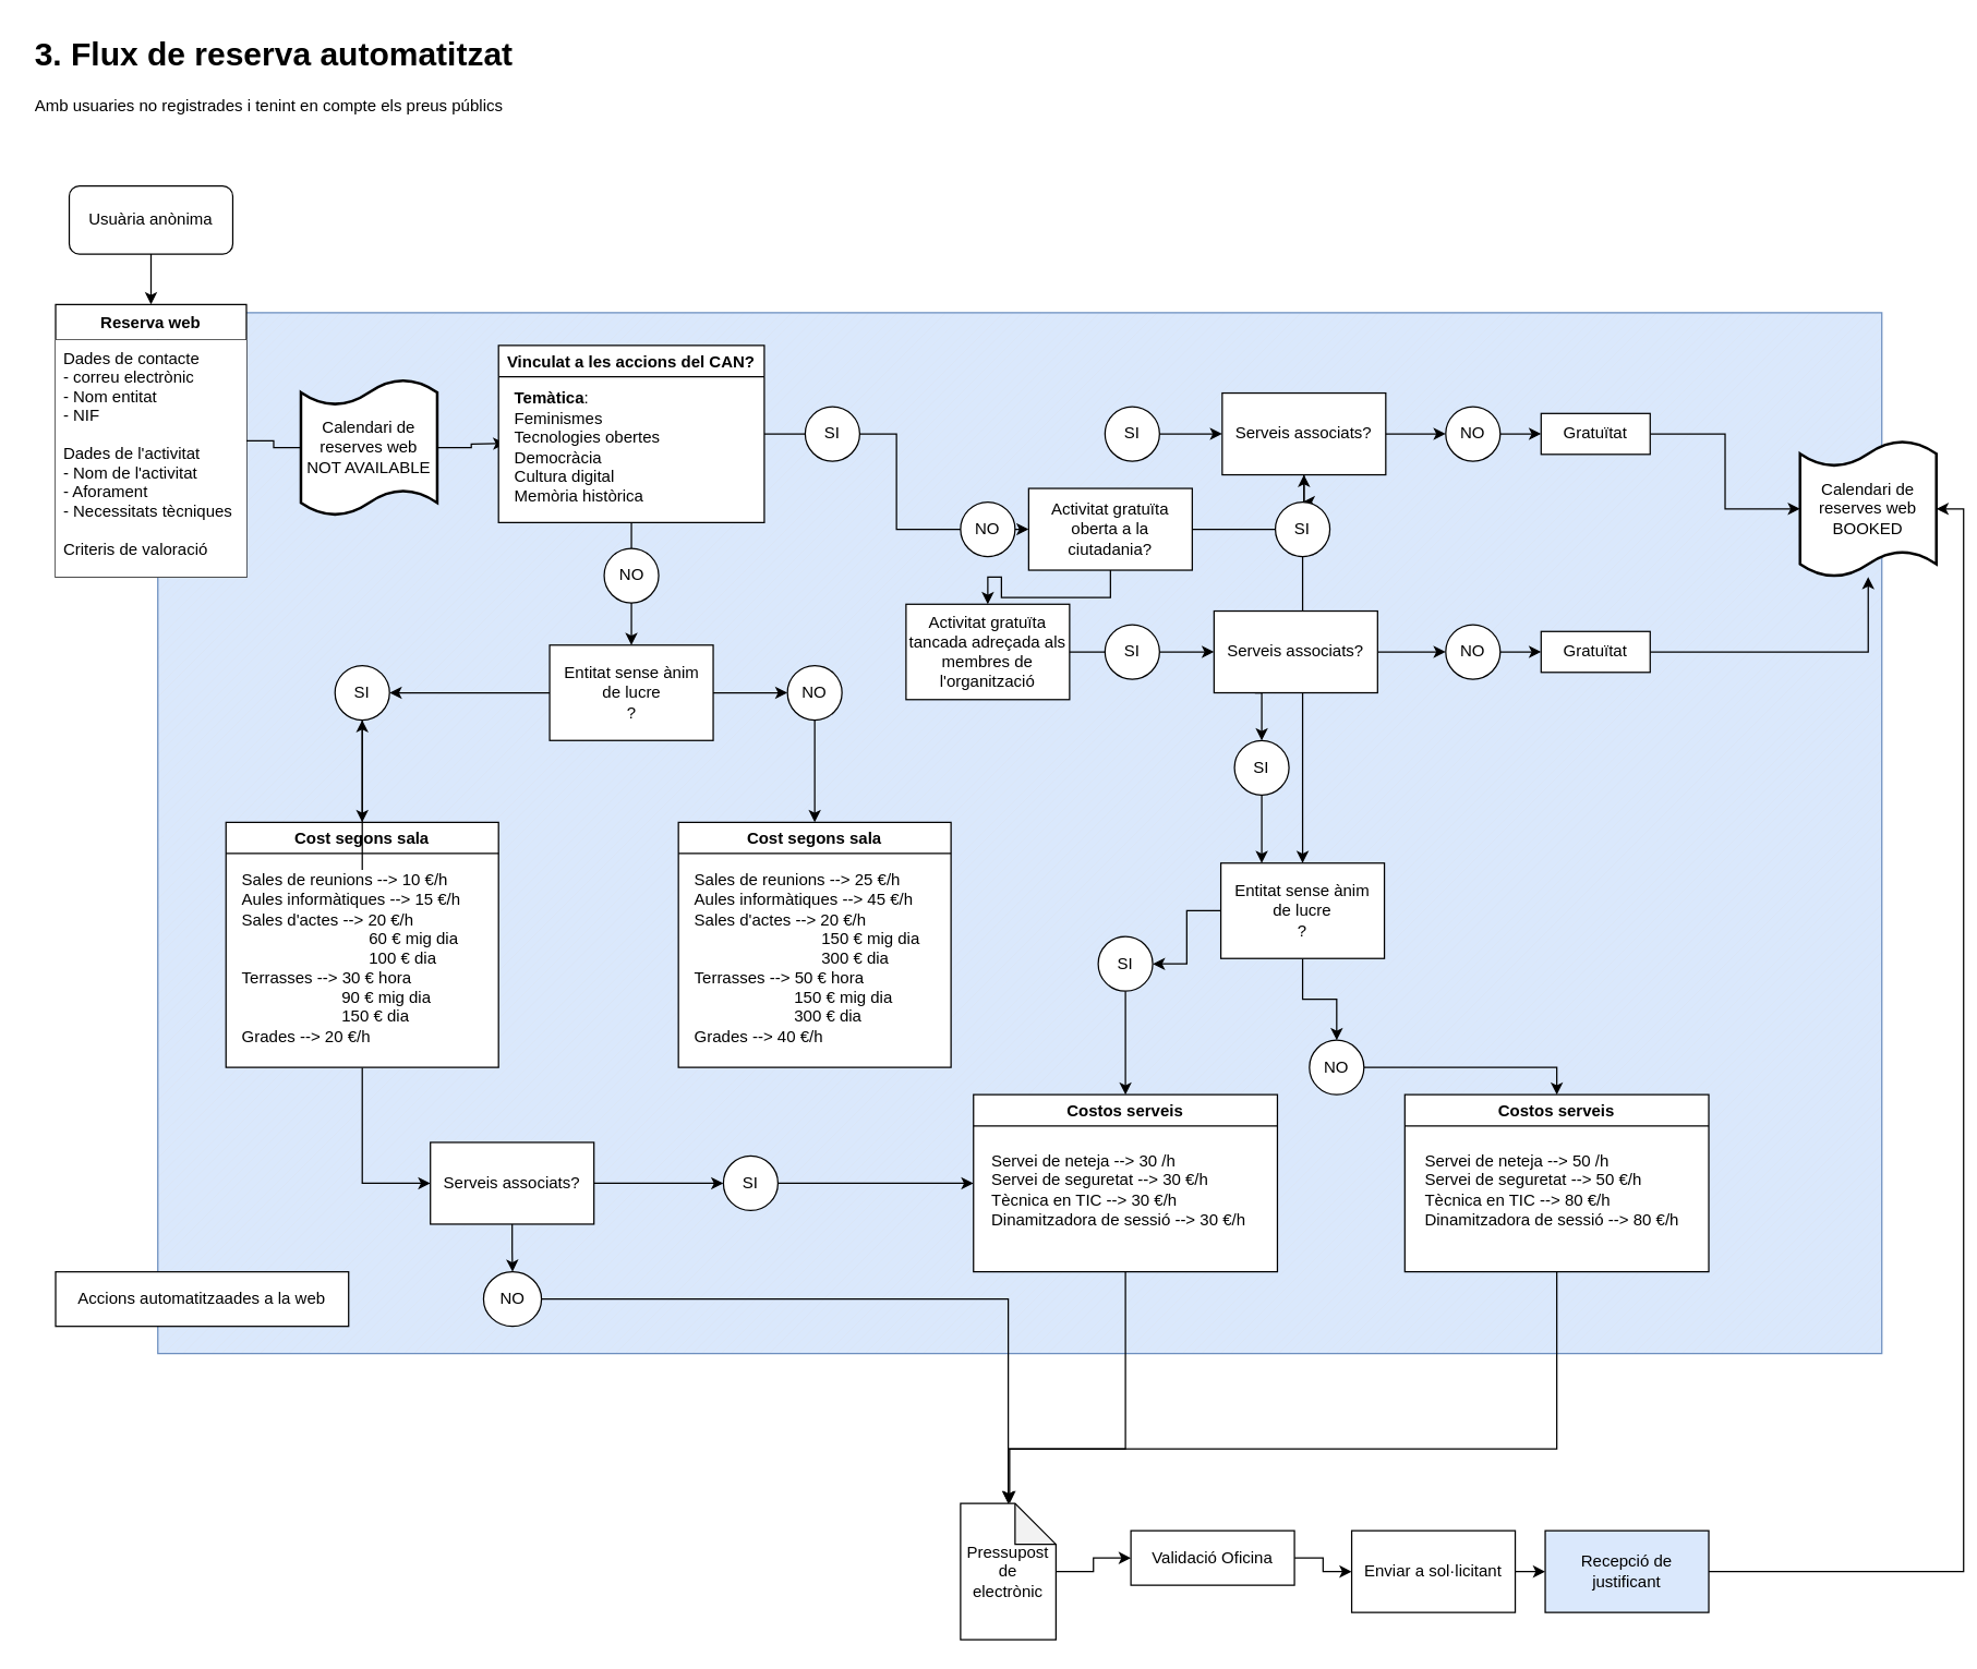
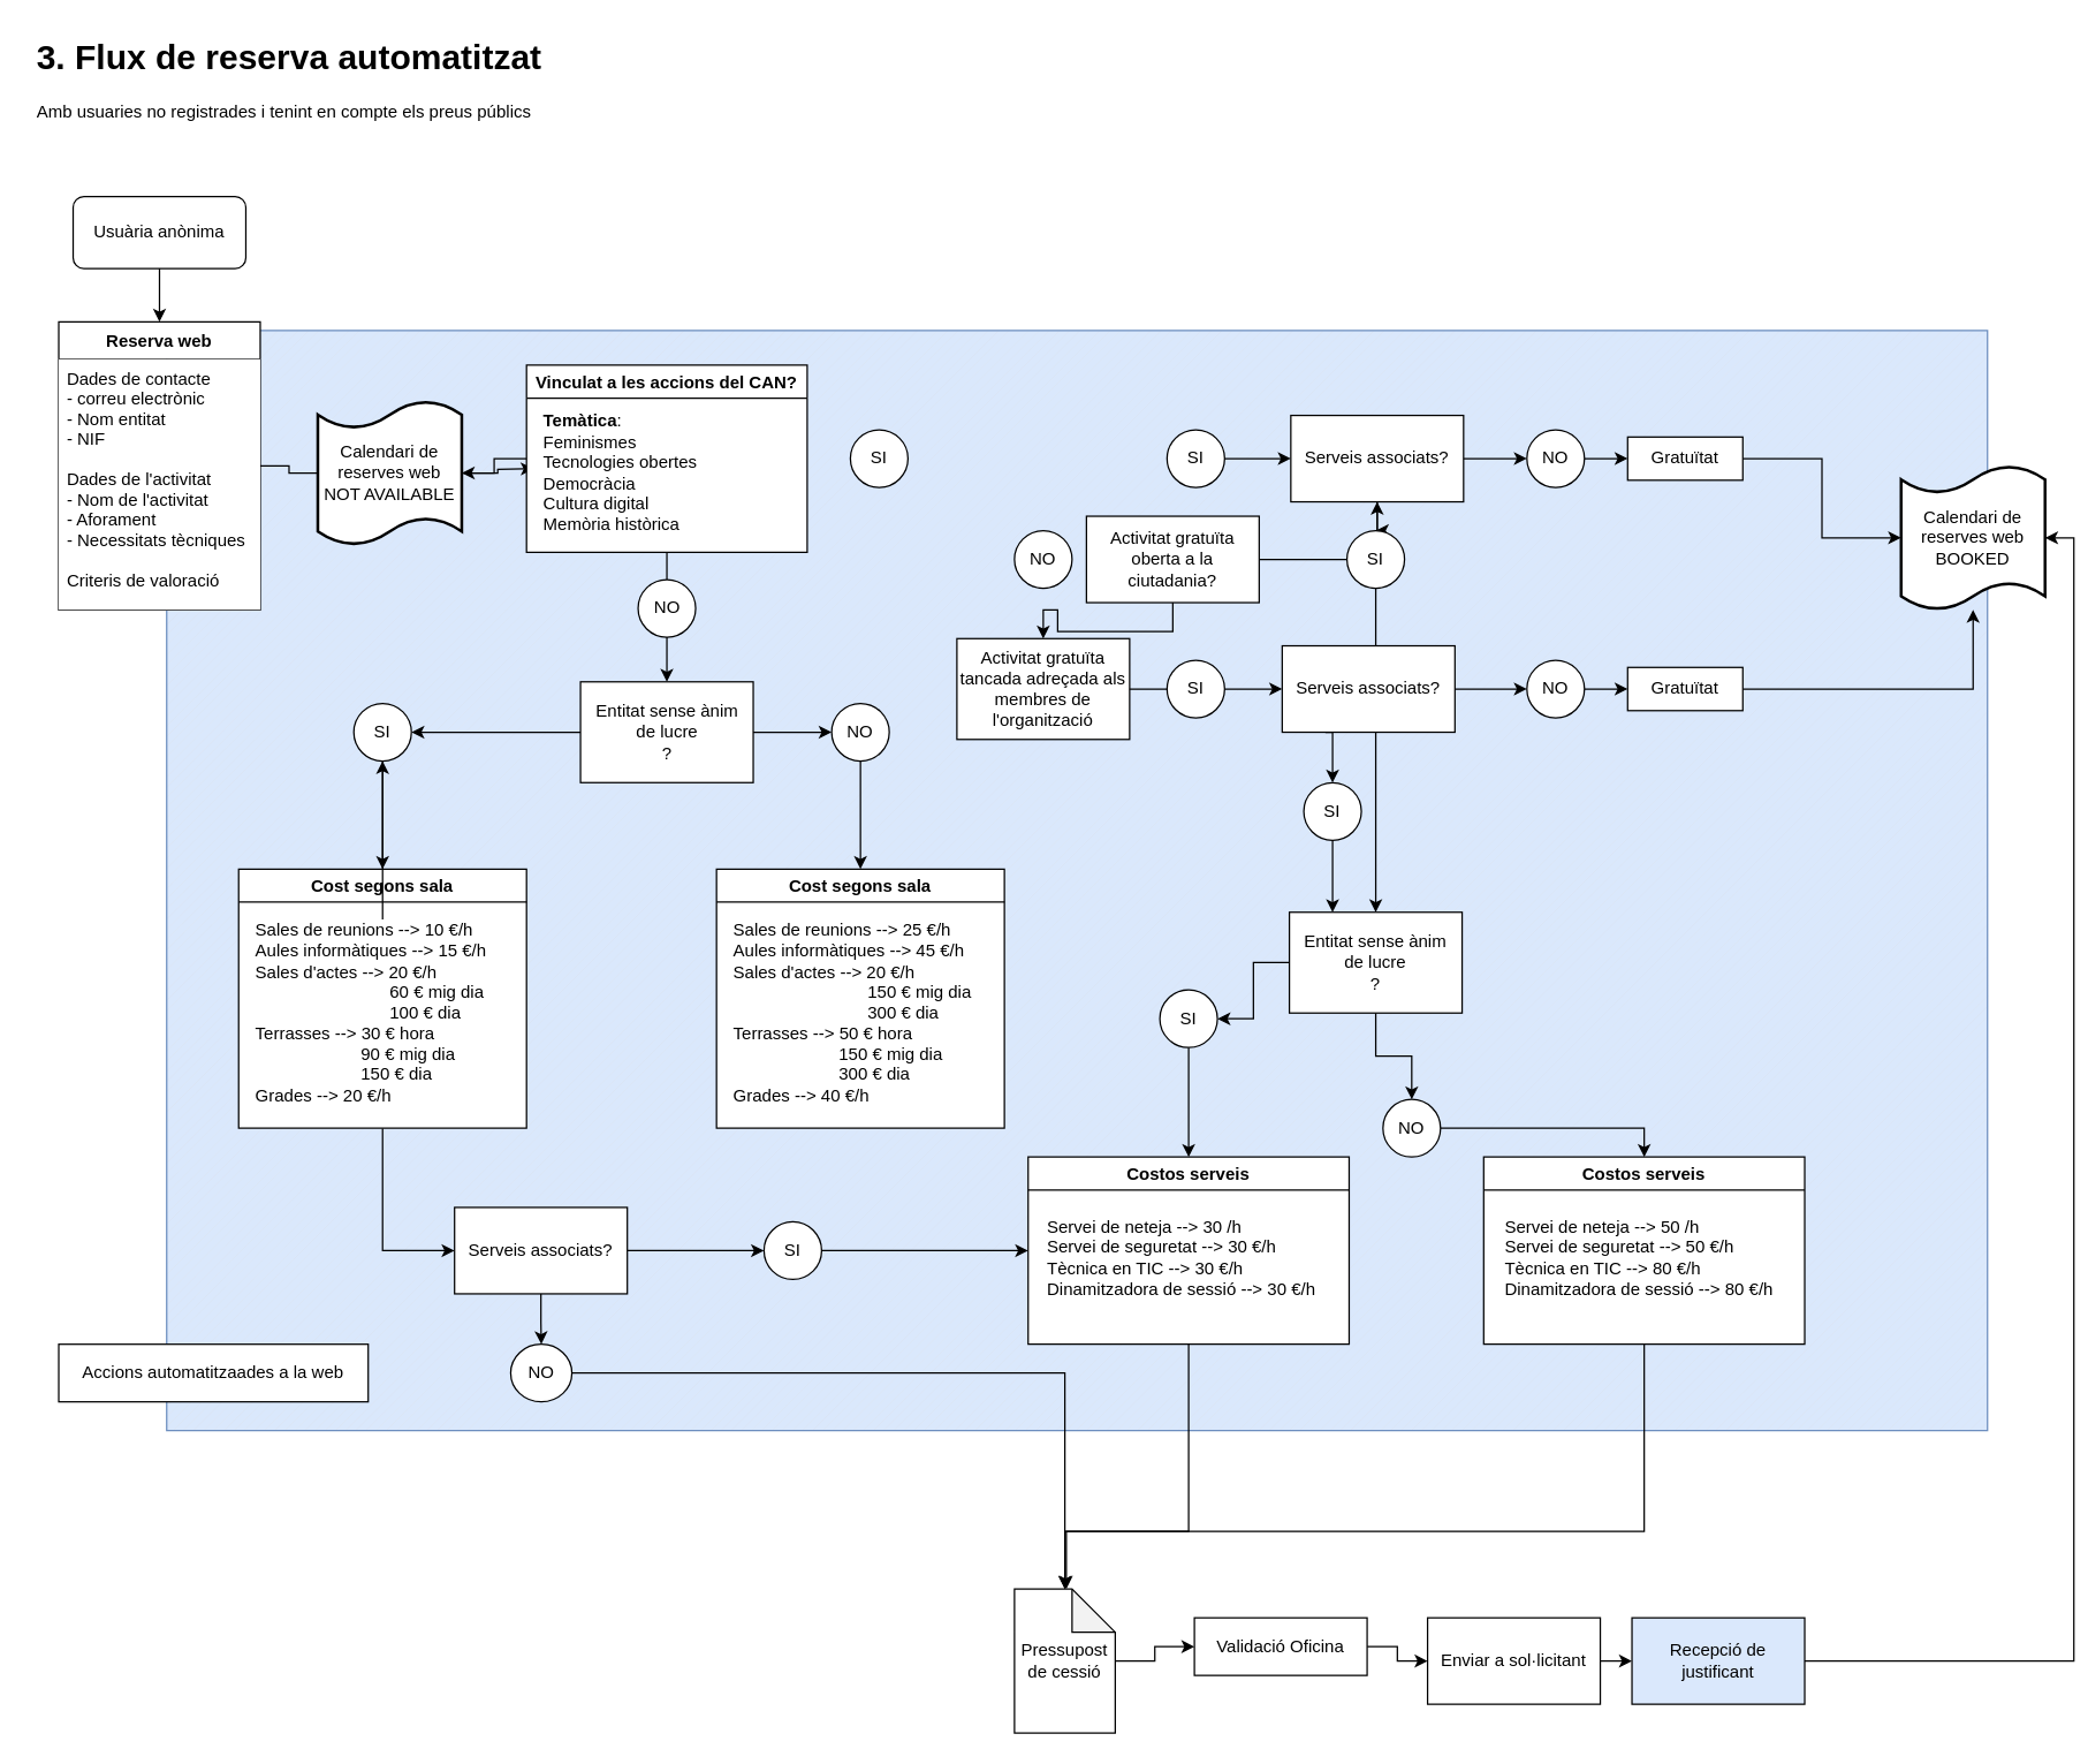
- <mxCell id="10" value="" style="edgeStyle=orthogonalEdgeStyle;rounded=0;orthogonalLoop=1;jettySize=auto;html=1;" parent="1" source="12" target="17" edge="1"><mxGeometry relative="1" as="geometry" /></mxCell>
+ <mxCell id="10" value="" style="edgeStyle=orthogonalEdgeStyle;rounded=0;orthogonalLoop=1;jettySize=auto;html=1;" parent="1" source="12" target="86" edge="1"><mxGeometry relative="1" as="geometry" /></mxCell>
- <mxCell id="78" value="Pressupost de electrònic" style="shape=note;whiteSpace=wrap;html=1;backgroundOutline=1;darkOpacity=0.05;" parent="1" vertex="1"><mxGeometry x="704" y="1103" width="70" height="100" as="geometry" /></mxCell>
+ <mxCell id="78" value="Pressupost de cessió" style="shape=note;whiteSpace=wrap;html=1;backgroundOutline=1;darkOpacity=0.05;" parent="1" vertex="1"><mxGeometry x="704" y="1103" width="70" height="100" as="geometry" /></mxCell>
